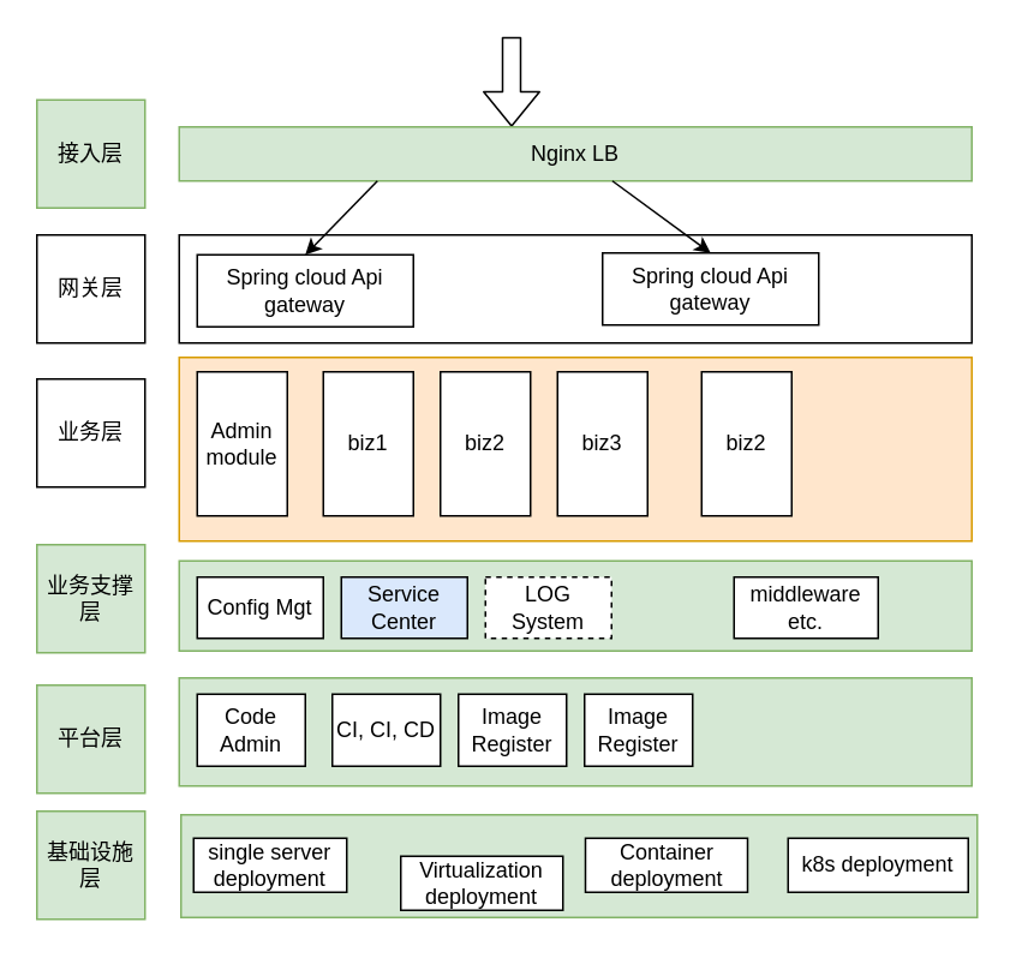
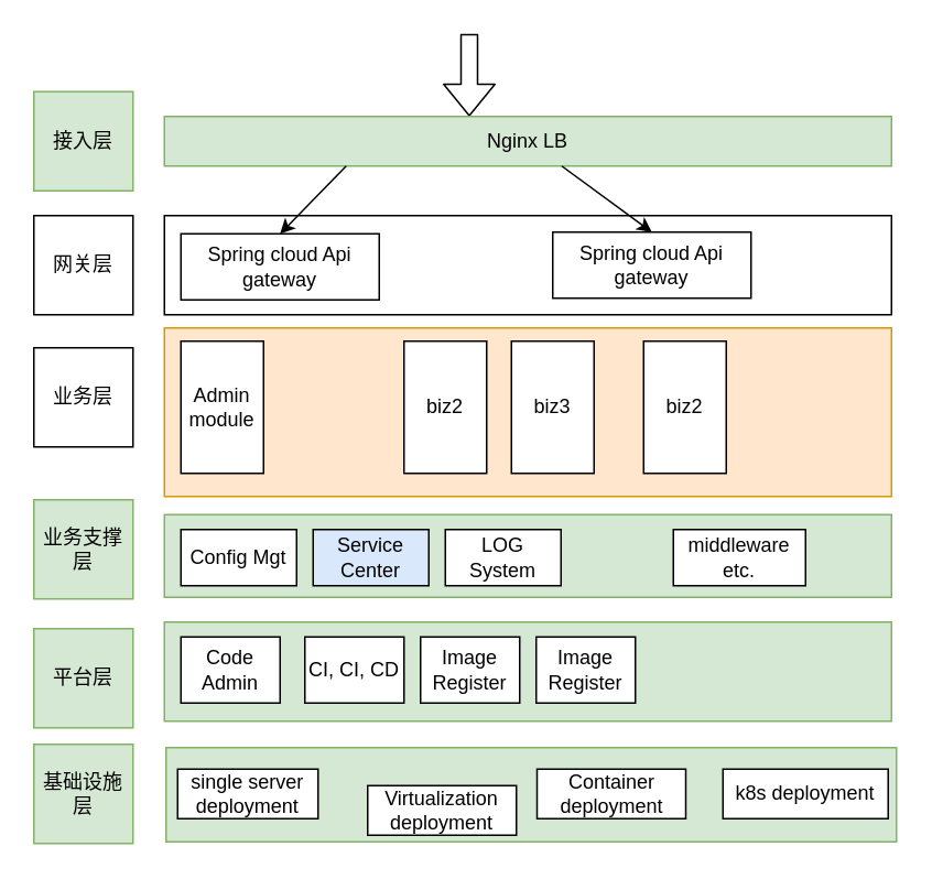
- <mxCell id="12" value="biz1" style="rounded=0;whiteSpace=wrap;html=1;" vertex="1" parent="1"><mxGeometry x="179" y="206" width="50" height="80" as="geometry" /></mxCell>
- <mxCell id="34" value="LOG System" style="rounded=0;whiteSpace=wrap;html=1;dashed=1;" vertex="1" parent="1"><mxGeometry x="269" y="320" width="70" height="34" as="geometry" /></mxCell>
+ <mxCell id="34" value="LOG System" style="rounded=0;whiteSpace=wrap;html=1;" vertex="1" parent="1"><mxGeometry x="269" y="320" width="70" height="34" as="geometry" /></mxCell>
